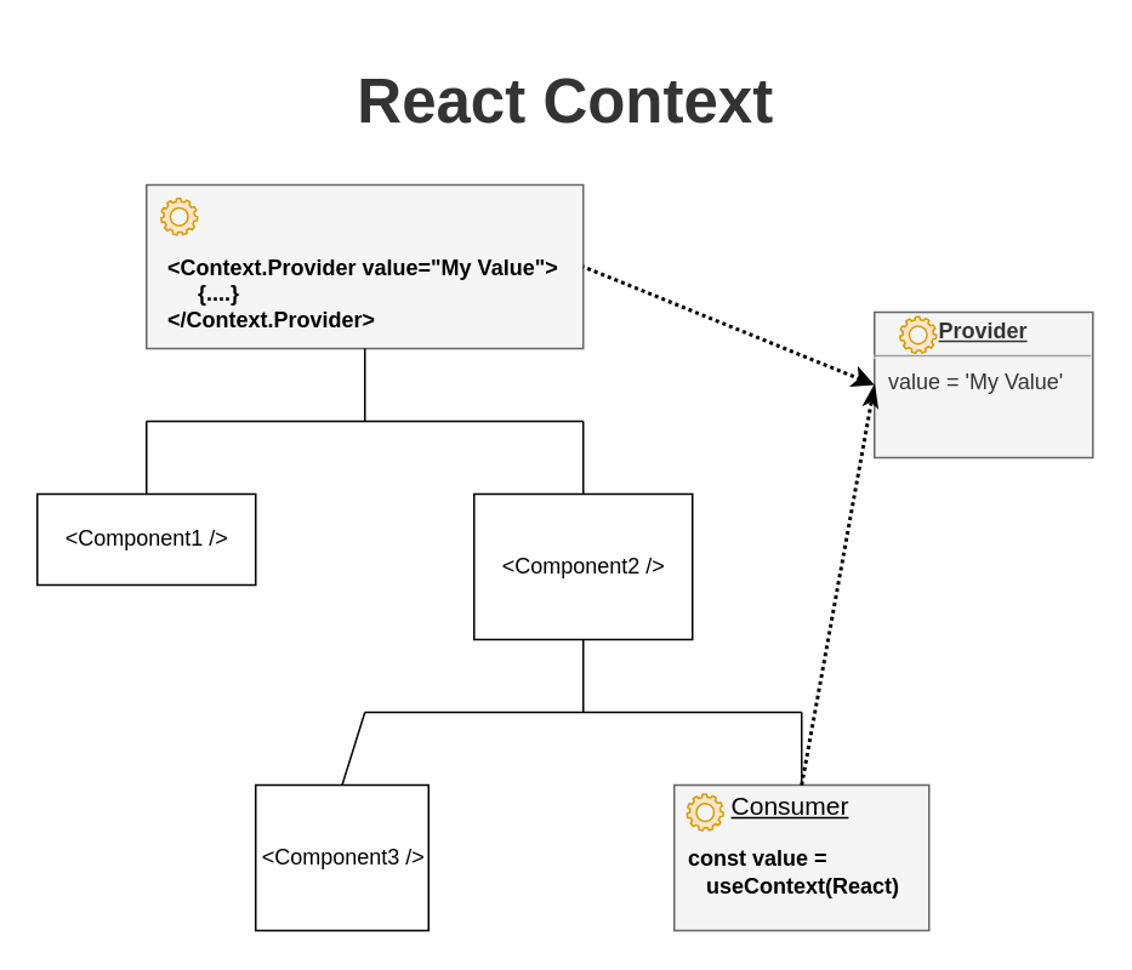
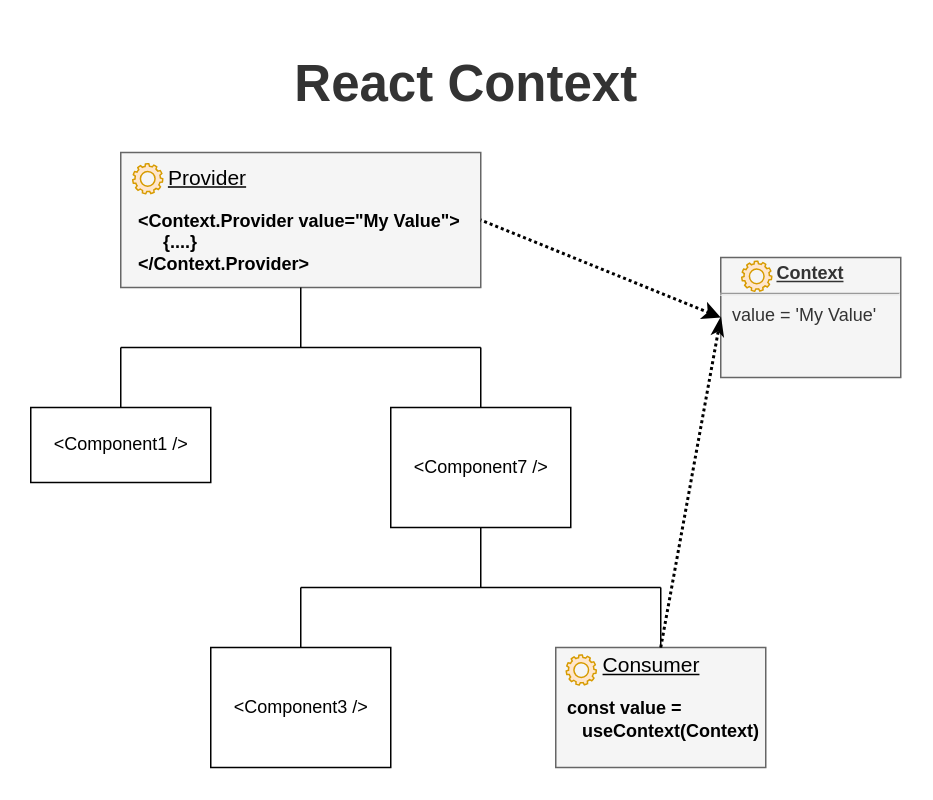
+ <mxCell id="20" value="Provider" style="text;html=1;strokeColor=none;fillColor=none;align=center;verticalAlign=middle;whiteSpace=wrap;rounded=0;fontSize=14;fontStyle=4" parent="1" vertex="1"><mxGeometry x="118" y="107.5" width="40" height="20" as="geometry" /></mxCell>
- <mxCell id="5" value="&lt;p style=&quot;margin: 0px ; margin-top: 4px ; text-align: center ; text-decoration: underline&quot;&gt;&lt;b&gt;Provider&lt;/b&gt;&lt;/p&gt;&lt;hr&gt;&lt;p style=&quot;margin: 0px ; margin-left: 8px&quot;&gt;value = 'My Value'&lt;br&gt;&lt;/p&gt;" style="verticalAlign=top;align=left;overflow=fill;fontSize=12;fontFamily=Helvetica;html=1;fillColor=#f5f5f5;strokeColor=#666666;fontColor=#333333;" parent="1" vertex="1"><mxGeometry x="480" y="171" width="120" height="80" as="geometry" /></mxCell>
+ <mxCell id="5" value="&lt;p style=&quot;margin: 0px ; margin-top: 4px ; text-align: center ; text-decoration: underline&quot;&gt;&lt;b&gt;Context&lt;/b&gt;&lt;/p&gt;&lt;hr&gt;&lt;p style=&quot;margin: 0px ; margin-left: 8px&quot;&gt;value = 'My Value'&lt;br&gt;&lt;/p&gt;" style="verticalAlign=top;align=left;overflow=fill;fontSize=12;fontFamily=Helvetica;html=1;fillColor=#f5f5f5;strokeColor=#666666;fontColor=#333333;" parent="1" vertex="1"><mxGeometry x="480" y="171" width="120" height="80" as="geometry" /></mxCell>
- <mxCell id="7" value="&amp;lt;Component2 /&amp;gt;" style="html=1;" parent="1" vertex="1"><mxGeometry x="260" y="271" width="120" height="80" as="geometry" /></mxCell>
+ <mxCell id="7" value="&amp;lt;Component7 /&amp;gt;" style="html=1;" parent="1" vertex="1"><mxGeometry x="260" y="271" width="120" height="80" as="geometry" /></mxCell>
- <mxCell id="9" value="&amp;lt;Component3 /&amp;gt;" style="html=1;" parent="1" vertex="1"><mxGeometry x="140" y="431" width="95" height="80" as="geometry" /></mxCell>
+ <mxCell id="9" value="&amp;lt;Component3 /&amp;gt;" style="html=1;" parent="1" vertex="1"><mxGeometry x="140" y="431" width="120" height="80" as="geometry" /></mxCell>
- <mxCell id="23" value="const value = &lt;br&gt;&amp;nbsp; &amp;nbsp;useContext(React)" style="text;html=1;strokeColor=none;fillColor=none;align=left;verticalAlign=middle;whiteSpace=wrap;rounded=0;fontStyle=1" parent="1" vertex="1"><mxGeometry x="376" y="446" width="140" height="65" as="geometry" /></mxCell>
+ <mxCell id="23" value="const value = &lt;br&gt;&amp;nbsp; &amp;nbsp;useContext(Context)" style="text;html=1;strokeColor=none;fillColor=none;align=left;verticalAlign=middle;whiteSpace=wrap;rounded=0;fontStyle=1" parent="1" vertex="1"><mxGeometry x="376" y="446" width="140" height="65" as="geometry" /></mxCell>
